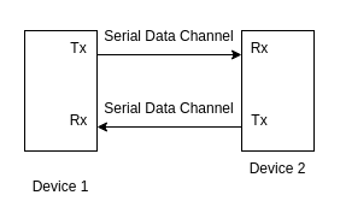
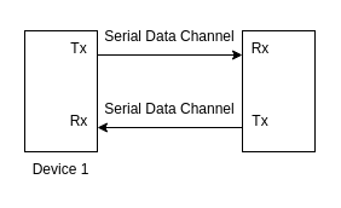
- <mxCell id="9" value="Device 2" style="text;html=1;strokeColor=none;fillColor=none;align=center;verticalAlign=middle;whiteSpace=wrap;rounded=0;" parent="1" vertex="1"><mxGeometry x="205" y="130" width="50" height="20" as="geometry" /></mxCell>
- <mxCell id="8" value="Device 1" style="text;html=1;strokeColor=none;fillColor=none;align=center;verticalAlign=middle;whiteSpace=wrap;rounded=0;" parent="1" vertex="1"><mxGeometry x="25" y="145" width="50" height="20" as="geometry" /></mxCell>
+ <mxCell id="8" value="Device 1" style="text;html=1;strokeColor=none;fillColor=none;align=center;verticalAlign=middle;whiteSpace=wrap;rounded=0;" parent="1" vertex="1"><mxGeometry x="25" y="130" width="50" height="20" as="geometry" /></mxCell>
